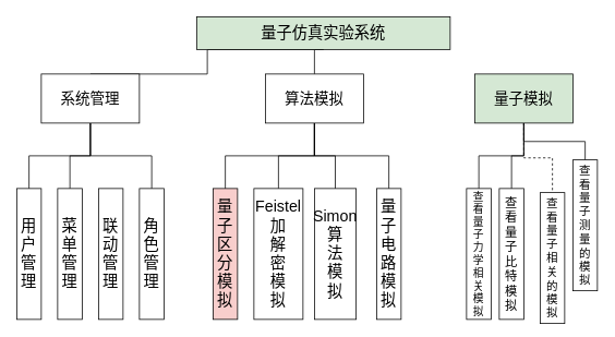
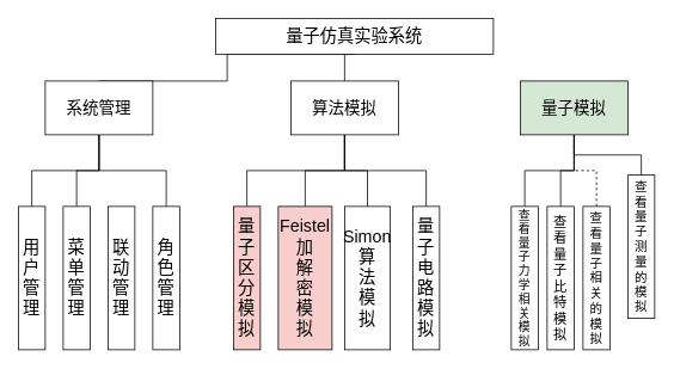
- <mxCell id="4" value="&lt;font style=&quot;font-size: 19px;&quot;&gt;量子仿真实验系统&lt;/font&gt;" style="rounded=0;whiteSpace=wrap;html=1;fillColor=#d5e8d4;" vertex="1" parent="1"><mxGeometry x="240" y="20" width="310" height="40" as="geometry" /></mxCell>
+ <mxCell id="4" value="&lt;font style=&quot;font-size: 19px;&quot;&gt;量子仿真实验系统&lt;/font&gt;" style="rounded=0;whiteSpace=wrap;html=1;" vertex="1" parent="1"><mxGeometry x="240" y="20" width="310" height="40" as="geometry" /></mxCell>
- <mxCell id="23" value="&lt;span style=&quot;font-size: 19px;&quot;&gt;Feistel&lt;/span&gt;&lt;div&gt;&lt;span style=&quot;font-size: 19px;&quot;&gt;加&lt;/span&gt;&lt;/div&gt;&lt;div&gt;&lt;span style=&quot;font-size: 19px;&quot;&gt;解&lt;/span&gt;&lt;/div&gt;&lt;div&gt;&lt;span style=&quot;font-size: 19px;&quot;&gt;密&lt;/span&gt;&lt;/div&gt;&lt;div&gt;&lt;span style=&quot;font-size: 19px;&quot;&gt;模&lt;/span&gt;&lt;/div&gt;&lt;div&gt;&lt;span style=&quot;font-size: 19px;&quot;&gt;拟&lt;/span&gt;&lt;/div&gt;" style="rounded=0;whiteSpace=wrap;html=1;" vertex="1" parent="1"><mxGeometry x="310" y="230" width="60" height="160" as="geometry" /></mxCell>
+ <mxCell id="23" value="&lt;span style=&quot;font-size: 19px;&quot;&gt;Feistel&lt;/span&gt;&lt;div&gt;&lt;span style=&quot;font-size: 19px;&quot;&gt;加&lt;/span&gt;&lt;/div&gt;&lt;div&gt;&lt;span style=&quot;font-size: 19px;&quot;&gt;解&lt;/span&gt;&lt;/div&gt;&lt;div&gt;&lt;span style=&quot;font-size: 19px;&quot;&gt;密&lt;/span&gt;&lt;/div&gt;&lt;div&gt;&lt;span style=&quot;font-size: 19px;&quot;&gt;模&lt;/span&gt;&lt;/div&gt;&lt;div&gt;&lt;span style=&quot;font-size: 19px;&quot;&gt;拟&lt;/span&gt;&lt;/div&gt;" style="rounded=0;whiteSpace=wrap;html=1;fillColor=#f8cecc;" vertex="1" parent="1"><mxGeometry x="310" y="230" width="60" height="160" as="geometry" /></mxCell>
- <mxCell id="29" value="&lt;font style=&quot;font-size: 14px;&quot;&gt;查&lt;/font&gt;&lt;div&gt;&lt;font style=&quot;font-size: 14px;&quot;&gt;看&lt;/font&gt;&lt;/div&gt;&lt;div&gt;&lt;font style=&quot;font-size: 14px;&quot;&gt;量&lt;/font&gt;&lt;/div&gt;&lt;div&gt;&lt;font style=&quot;font-size: 14px;&quot;&gt;子&lt;/font&gt;&lt;/div&gt;&lt;div&gt;&lt;span style=&quot;font-size: 14px;&quot;&gt;相&lt;/span&gt;&lt;/div&gt;&lt;div&gt;&lt;span style=&quot;font-size: 14px;&quot;&gt;关&lt;/span&gt;&lt;/div&gt;&lt;div&gt;&lt;font style=&quot;font-size: 14px;&quot;&gt;的&lt;/font&gt;&lt;/div&gt;&lt;div&gt;&lt;font style=&quot;font-size: 14px;&quot;&gt;模&lt;/font&gt;&lt;/div&gt;&lt;div&gt;&lt;font style=&quot;font-size: 14px;&quot;&gt;拟&lt;/font&gt;&lt;/div&gt;" style="rounded=0;whiteSpace=wrap;html=1;" vertex="1" parent="1"><mxGeometry x="660" y="235" width="30" height="160" as="geometry" /></mxCell>
+ <mxCell id="29" value="&lt;font style=&quot;font-size: 14px;&quot;&gt;查&lt;/font&gt;&lt;div&gt;&lt;font style=&quot;font-size: 14px;&quot;&gt;看&lt;/font&gt;&lt;/div&gt;&lt;div&gt;&lt;font style=&quot;font-size: 14px;&quot;&gt;量&lt;/font&gt;&lt;/div&gt;&lt;div&gt;&lt;font style=&quot;font-size: 14px;&quot;&gt;子&lt;/font&gt;&lt;/div&gt;&lt;div&gt;&lt;span style=&quot;font-size: 14px;&quot;&gt;相&lt;/span&gt;&lt;/div&gt;&lt;div&gt;&lt;span style=&quot;font-size: 14px;&quot;&gt;关&lt;/span&gt;&lt;/div&gt;&lt;div&gt;&lt;font style=&quot;font-size: 14px;&quot;&gt;的&lt;/font&gt;&lt;/div&gt;&lt;div&gt;&lt;font style=&quot;font-size: 14px;&quot;&gt;模&lt;/font&gt;&lt;/div&gt;&lt;div&gt;&lt;font style=&quot;font-size: 14px;&quot;&gt;拟&lt;/font&gt;&lt;/div&gt;" style="rounded=0;whiteSpace=wrap;html=1;" vertex="1" parent="1"><mxGeometry x="650" y="230" width="30" height="160" as="geometry" /></mxCell>
